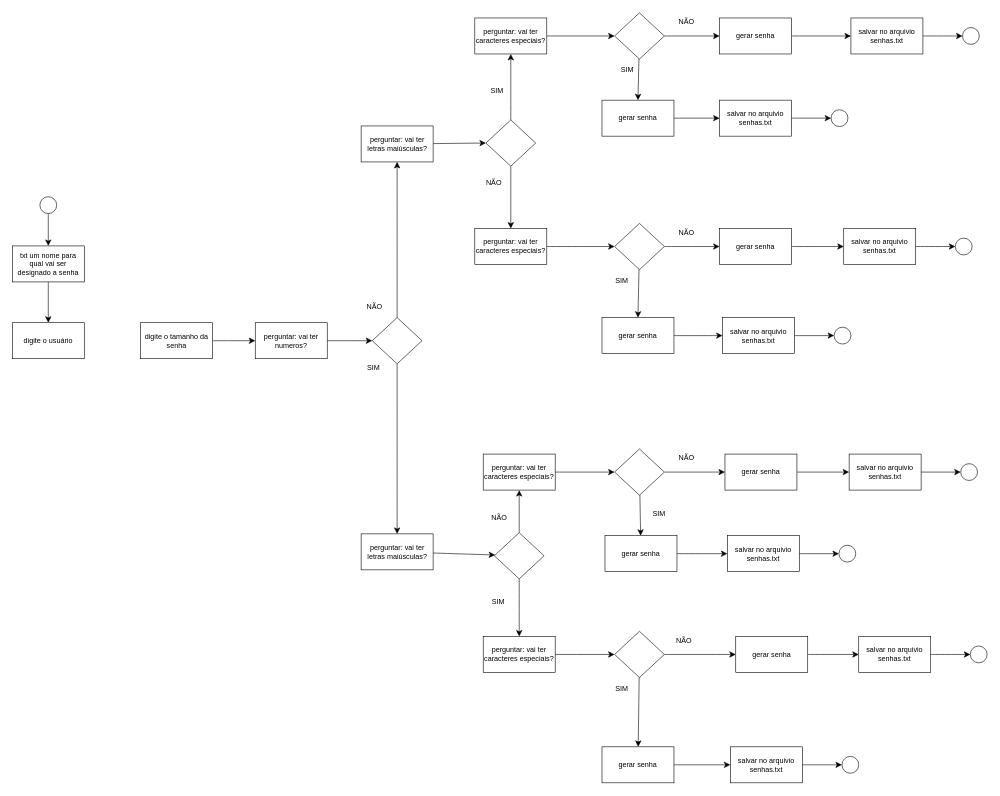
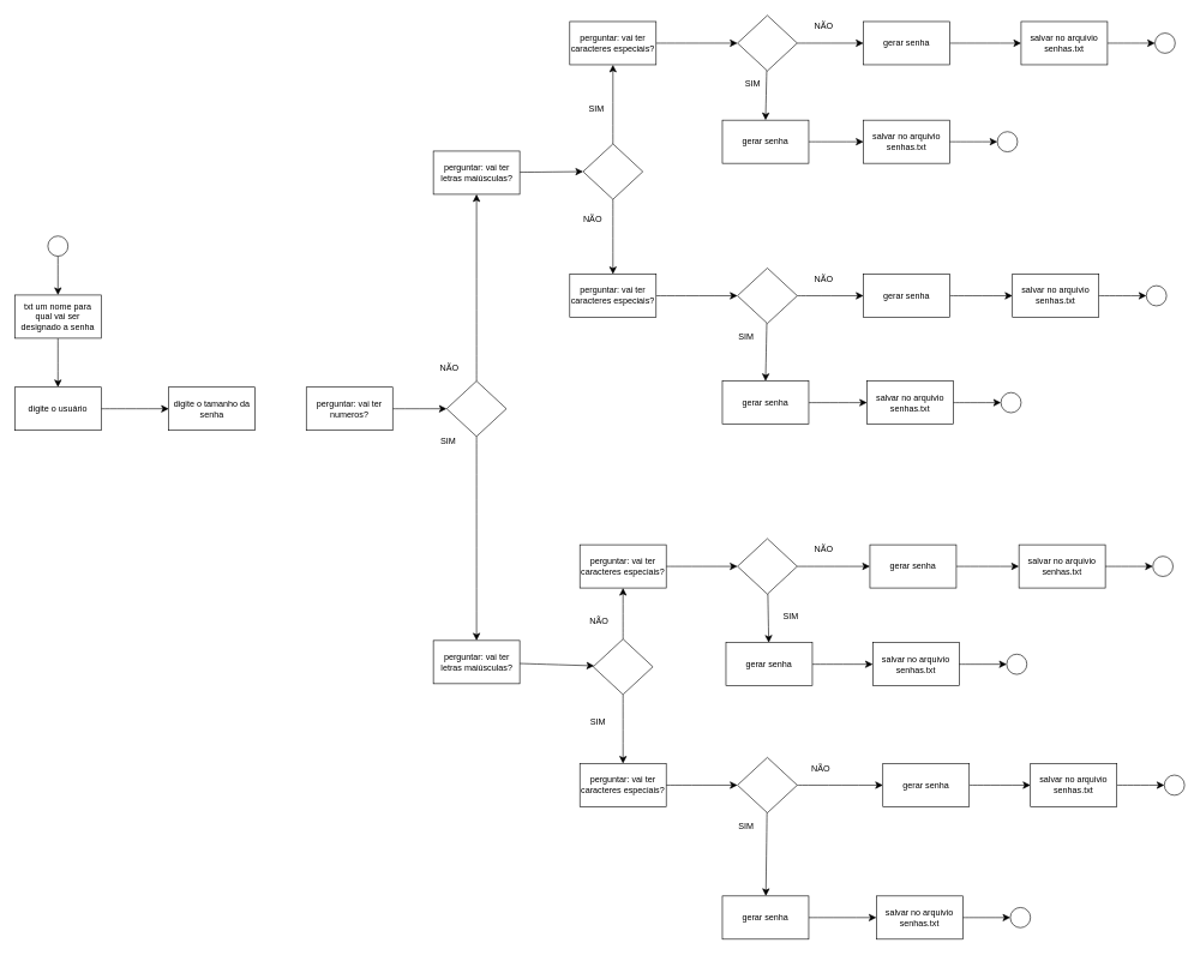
+ <mxCell id="15" style="edgeStyle=none;curved=1;rounded=0;orthogonalLoop=1;jettySize=auto;html=1;entryX=0;entryY=0.5;entryDx=0;entryDy=0;fontSize=12;startSize=8;endSize=8;" edge="1" parent="1" source="16" target="3"><mxGeometry relative="1" as="geometry" /></mxCell>
- <mxCell id="2" style="edgeStyle=none;curved=1;rounded=0;orthogonalLoop=1;jettySize=auto;html=1;entryX=0;entryY=0.5;entryDx=0;entryDy=0;fontSize=12;startSize=8;endSize=8;" edge="1" parent="1" source="3" target="18"><mxGeometry relative="1" as="geometry" /></mxCell>
